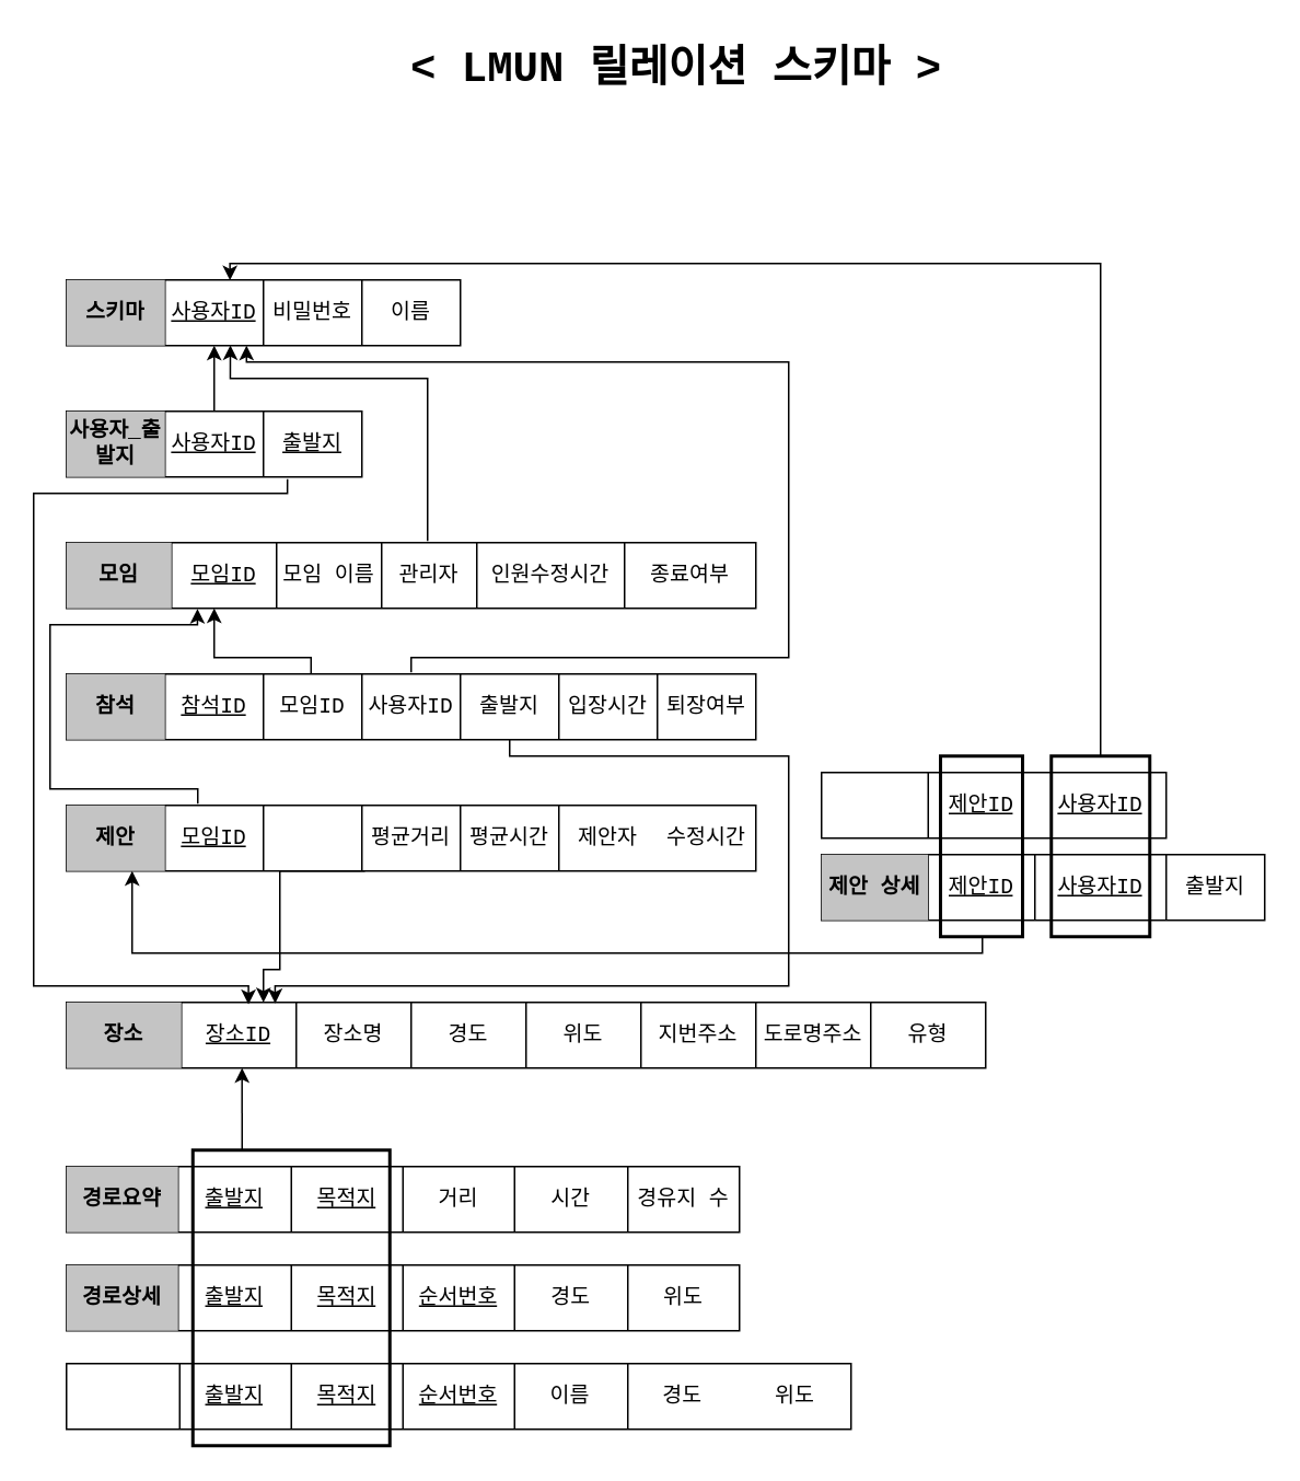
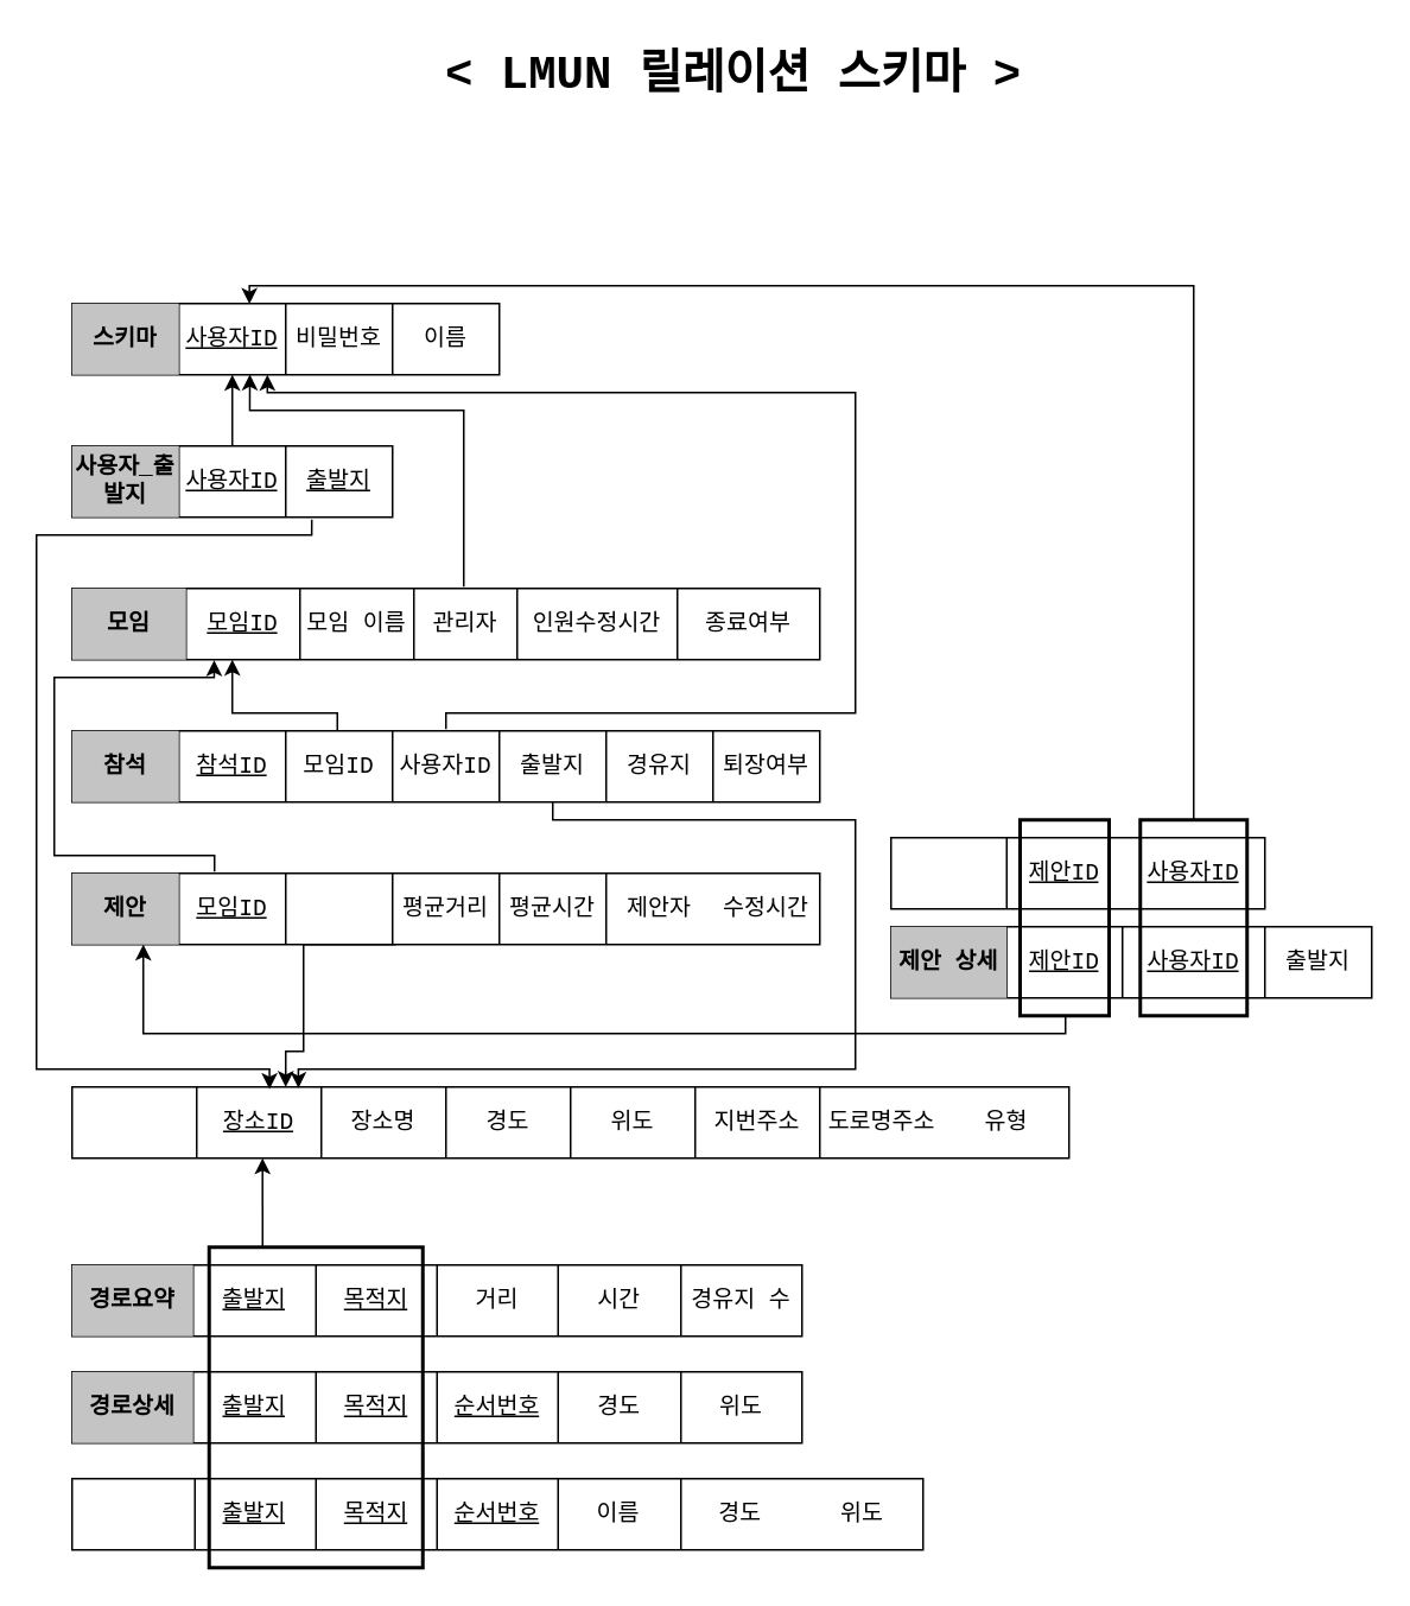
- <mxCell id="23" value="입장시간" style="shape=partialRectangle;html=1;whiteSpace=wrap;connectable=0;fillColor=none;top=0;left=0;bottom=0;right=0;overflow=hidden;pointerEvents=1;fontFamily=Courier New;fontSize=13;fontColor=default;startSize=0;strokeColor=default;" vertex="1" parent="17"><mxGeometry x="300" width="60" height="40" as="geometry"><mxRectangle width="60" height="40" as="alternateBounds" /></mxGeometry></mxCell>
+ <mxCell id="23" value="경유지" style="shape=partialRectangle;html=1;whiteSpace=wrap;connectable=0;fillColor=none;top=0;left=0;bottom=0;right=0;overflow=hidden;pointerEvents=1;fontFamily=Courier New;fontSize=13;fontColor=default;startSize=0;strokeColor=default;" vertex="1" parent="17"><mxGeometry x="300" width="60" height="40" as="geometry"><mxRectangle width="60" height="40" as="alternateBounds" /></mxGeometry></mxCell>
- <mxCell id="35" value="장소" style="shape=partialRectangle;html=1;whiteSpace=wrap;connectable=0;fillColor=#C4C4C4;top=0;left=0;bottom=0;right=0;overflow=hidden;pointerEvents=1;fontFamily=Courier New;fontSize=13;fontColor=default;startSize=0;strokeColor=default;fontStyle=1" parent="34" vertex="1"><mxGeometry width="70" height="40" as="geometry"><mxRectangle width="70" height="40" as="alternateBounds" /></mxGeometry></mxCell>
